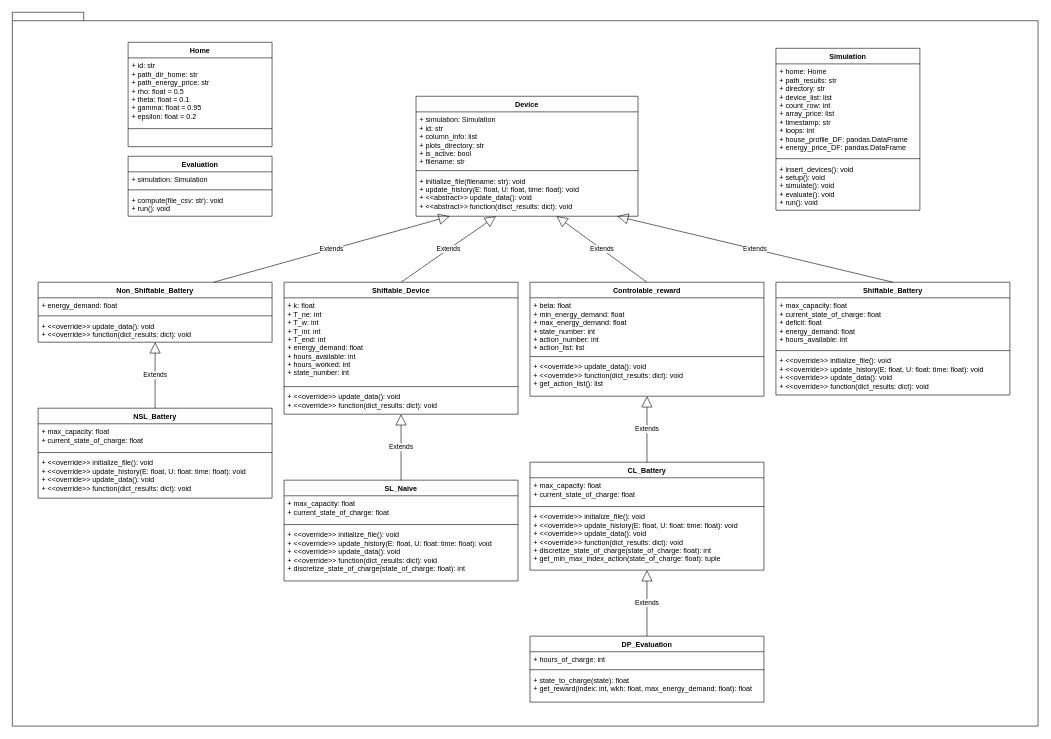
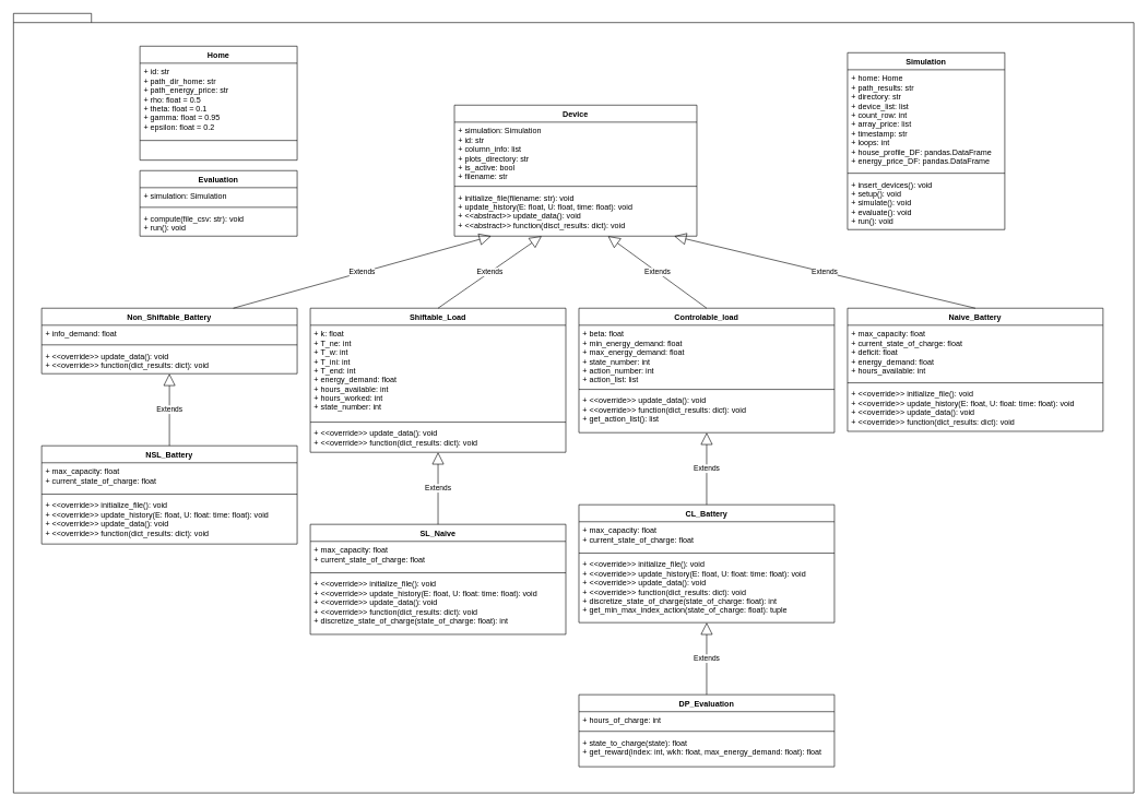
- <mxCell id="23" value="Shiftable_Device" style="swimlane;fontStyle=1;align=center;verticalAlign=top;childLayout=stackLayout;horizontal=1;startSize=26;horizontalStack=0;resizeParent=1;resizeParentMax=0;resizeLast=0;collapsible=1;marginBottom=0;" vertex="1" parent="1"><mxGeometry x="473" y="470" width="390" height="220" as="geometry" /></mxCell>
+ <mxCell id="23" value="Shiftable_Load" style="swimlane;fontStyle=1;align=center;verticalAlign=top;childLayout=stackLayout;horizontal=1;startSize=26;horizontalStack=0;resizeParent=1;resizeParentMax=0;resizeLast=0;collapsible=1;marginBottom=0;" vertex="1" parent="1"><mxGeometry x="473" y="470" width="390" height="220" as="geometry" /></mxCell>
- <mxCell id="7" value="Controlable_reward" style="swimlane;fontStyle=1;align=center;verticalAlign=top;childLayout=stackLayout;horizontal=1;startSize=26;horizontalStack=0;resizeParent=1;resizeParentMax=0;resizeLast=0;collapsible=1;marginBottom=0;" vertex="1" parent="1"><mxGeometry x="883" y="470" width="390" height="190" as="geometry" /></mxCell>
+ <mxCell id="7" value="Controlable_load" style="swimlane;fontStyle=1;align=center;verticalAlign=top;childLayout=stackLayout;horizontal=1;startSize=26;horizontalStack=0;resizeParent=1;resizeParentMax=0;resizeLast=0;collapsible=1;marginBottom=0;" vertex="1" parent="1"><mxGeometry x="883" y="470" width="390" height="190" as="geometry" /></mxCell>
- <mxCell id="31" value="Shiftable_Battery" style="swimlane;fontStyle=1;align=center;verticalAlign=top;childLayout=stackLayout;horizontal=1;startSize=26;horizontalStack=0;resizeParent=1;resizeParentMax=0;resizeLast=0;collapsible=1;marginBottom=0;" vertex="1" parent="1"><mxGeometry x="1293" y="470" width="390" height="188" as="geometry" /></mxCell>
+ <mxCell id="31" value="Naive_Battery" style="swimlane;fontStyle=1;align=center;verticalAlign=top;childLayout=stackLayout;horizontal=1;startSize=26;horizontalStack=0;resizeParent=1;resizeParentMax=0;resizeLast=0;collapsible=1;marginBottom=0;" vertex="1" parent="1"><mxGeometry x="1293" y="470" width="390" height="188" as="geometry" /></mxCell>
- <mxCell id="20" value="+ energy_demand: float" style="text;strokeColor=none;fillColor=none;align=left;verticalAlign=top;spacingLeft=4;spacingRight=4;overflow=hidden;rotatable=0;points=[[0,0.5],[1,0.5]];portConstraint=eastwest;" vertex="1" parent="19"><mxGeometry y="26" width="390" height="26" as="geometry" /></mxCell>
+ <mxCell id="20" value="+ info_demand: float" style="text;strokeColor=none;fillColor=none;align=left;verticalAlign=top;spacingLeft=4;spacingRight=4;overflow=hidden;rotatable=0;points=[[0,0.5],[1,0.5]];portConstraint=eastwest;" vertex="1" parent="19"><mxGeometry y="26" width="390" height="26" as="geometry" /></mxCell>
